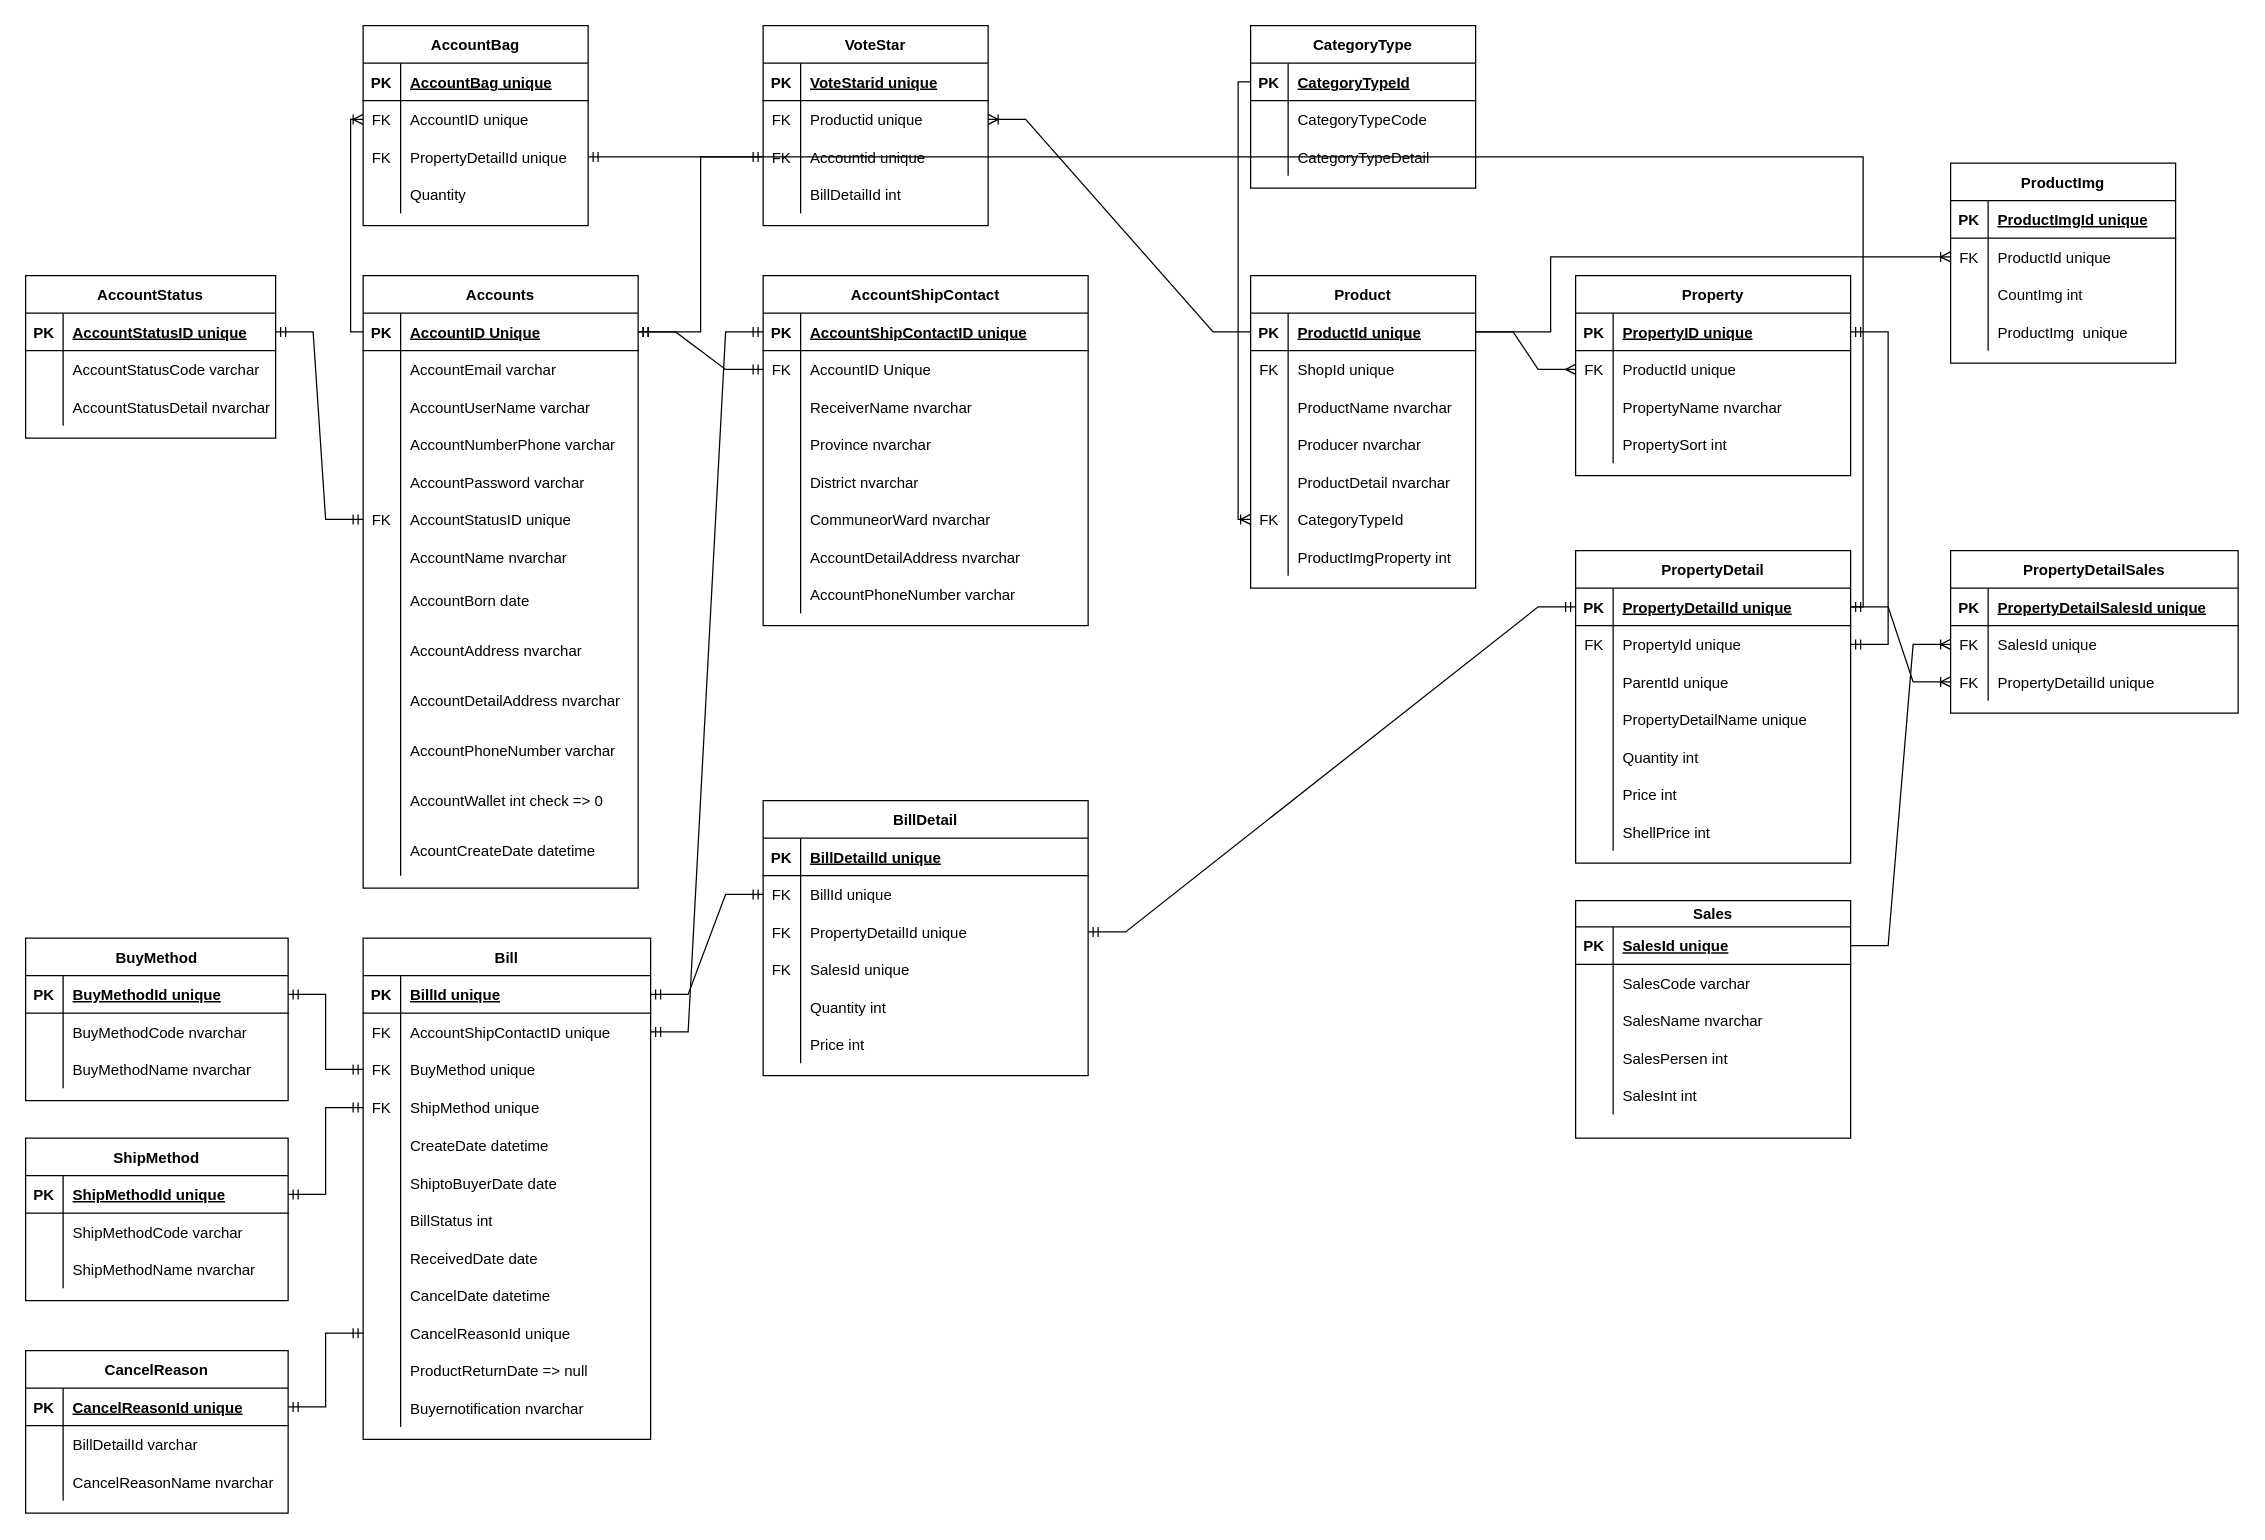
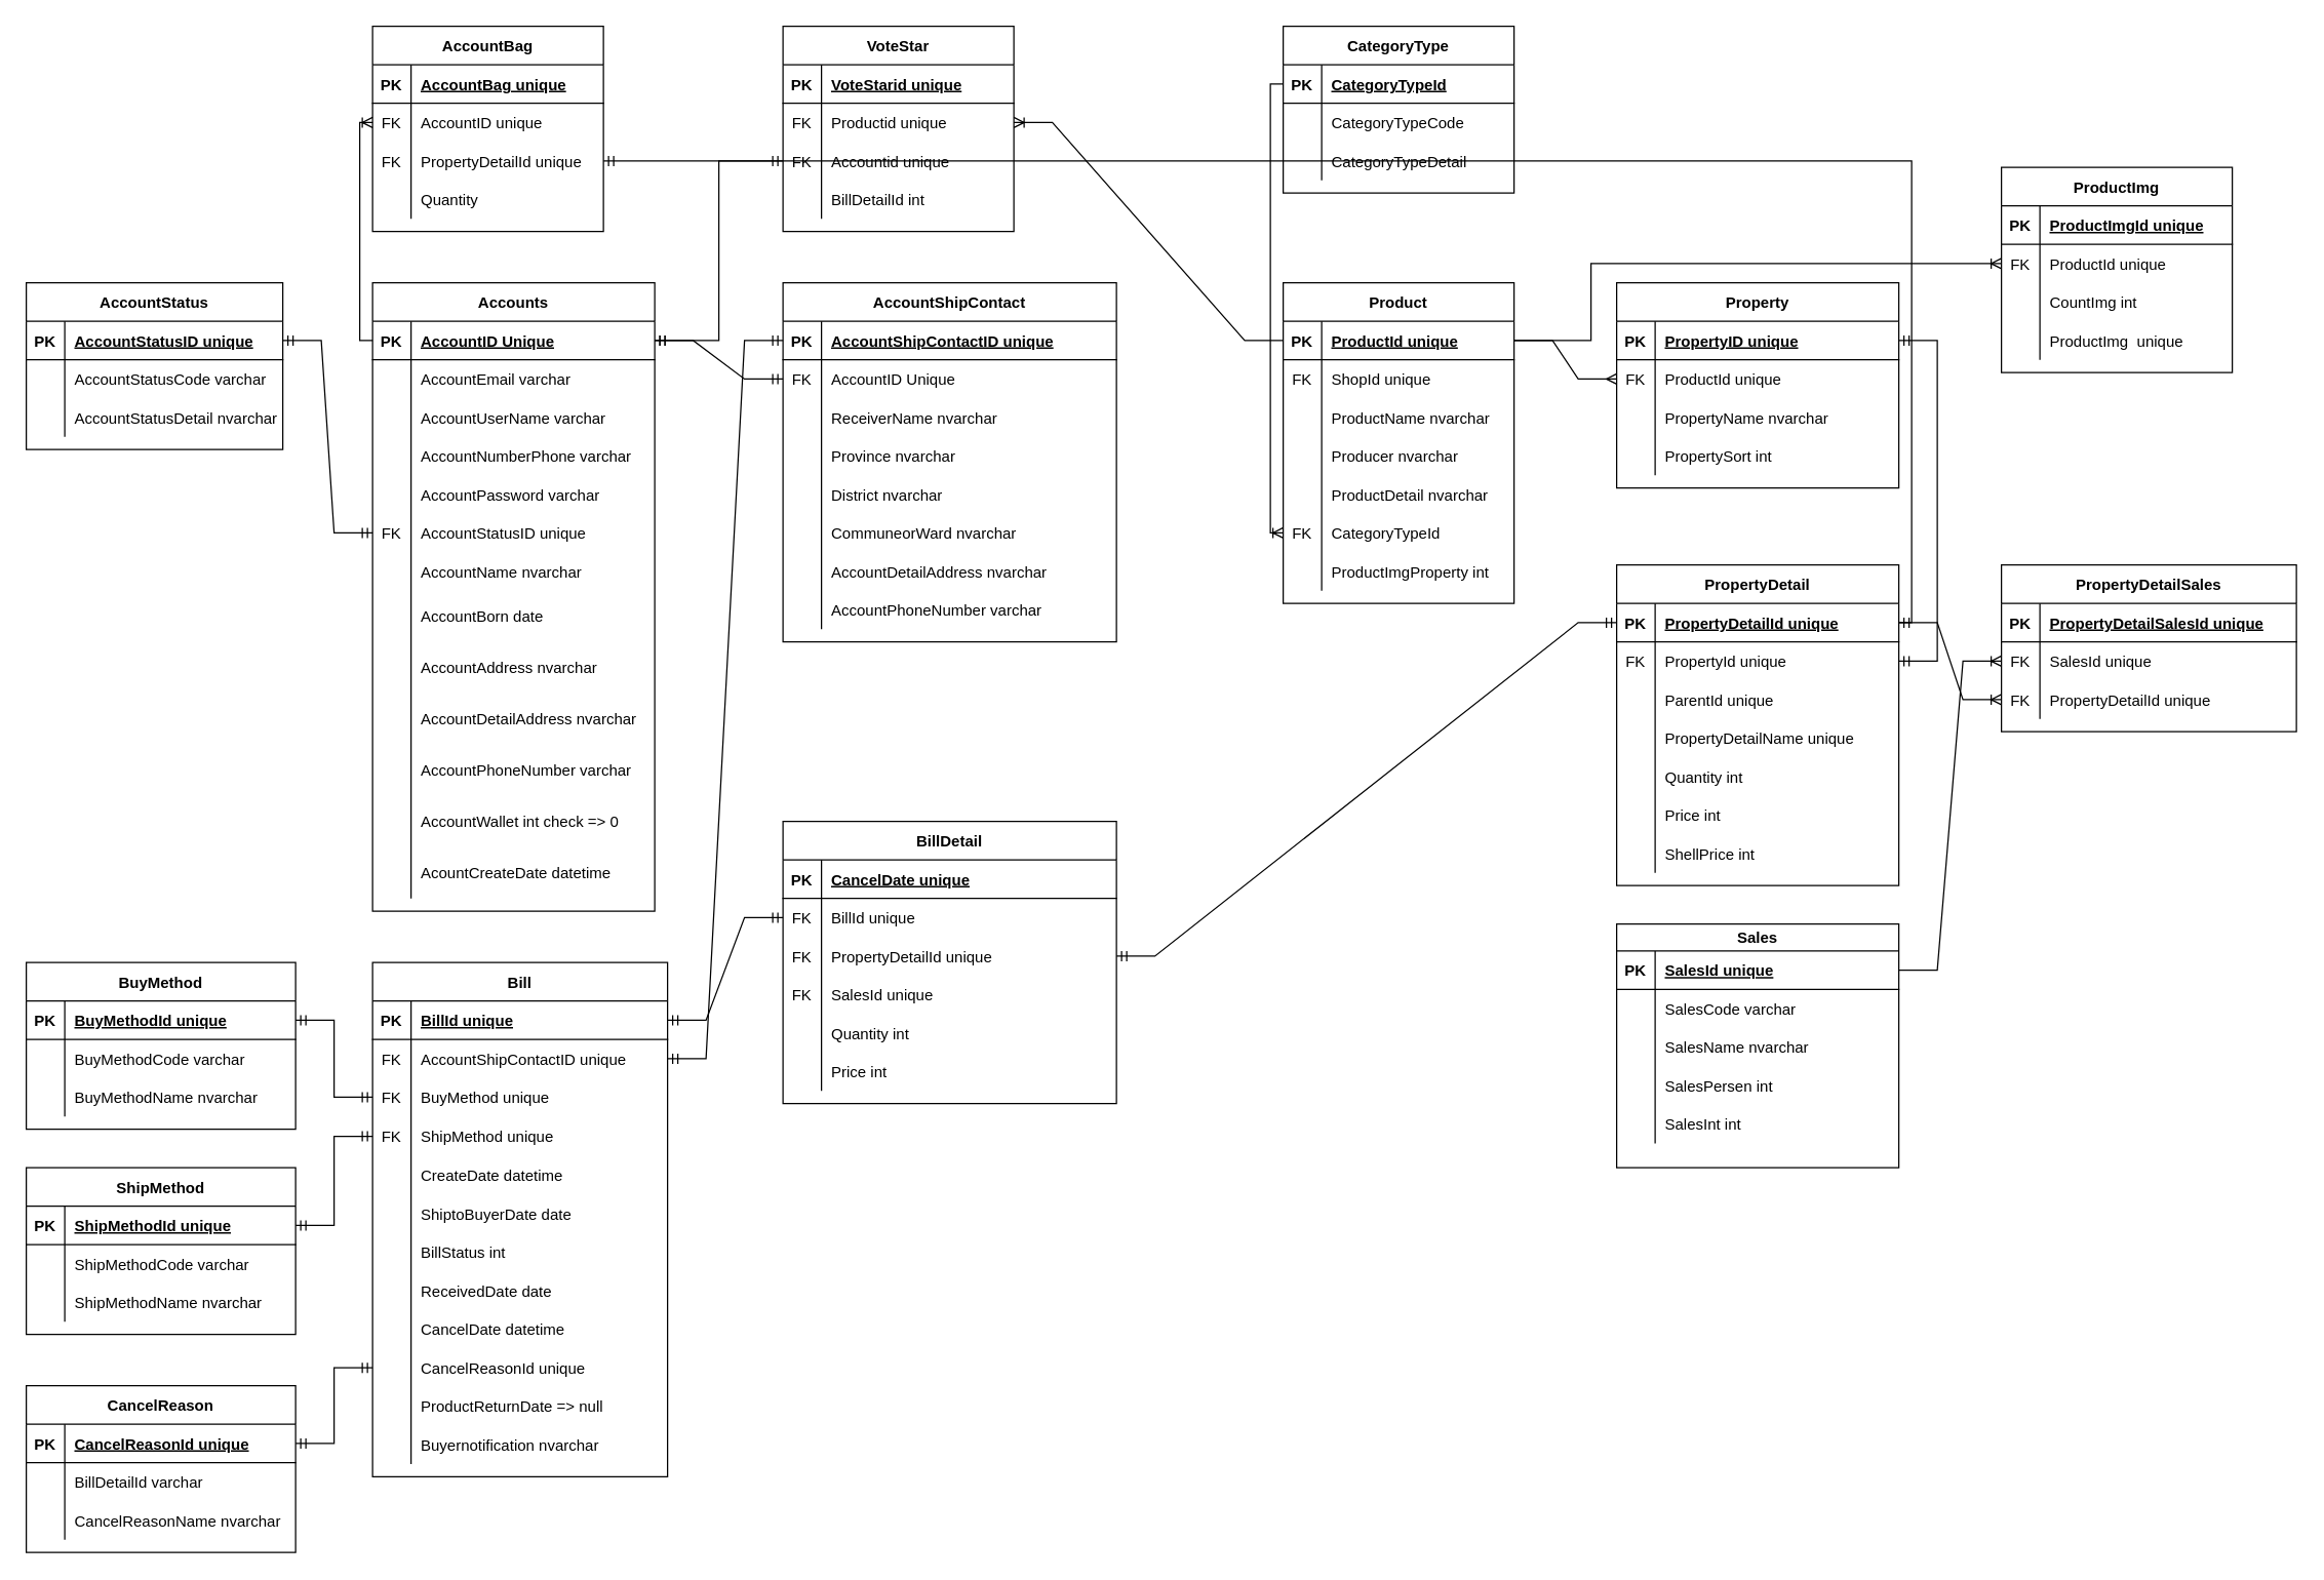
- <mxCell id="209" value="BillDetailId unique" style="shape=partialRectangle;connectable=0;fillColor=none;top=0;left=0;bottom=0;right=0;align=left;spacingLeft=6;fontStyle=5;overflow=hidden;" parent="207" vertex="1"><mxGeometry x="30" width="230" height="30" as="geometry"><mxRectangle width="230" height="30" as="alternateBounds" /></mxGeometry></mxCell>
+ <mxCell id="209" value="CancelDate unique" style="shape=partialRectangle;connectable=0;fillColor=none;top=0;left=0;bottom=0;right=0;align=left;spacingLeft=6;fontStyle=5;overflow=hidden;" parent="207" vertex="1"><mxGeometry x="30" width="230" height="30" as="geometry"><mxRectangle width="230" height="30" as="alternateBounds" /></mxGeometry></mxCell>
- <mxCell id="180" value="BuyMethodCode nvarchar" style="shape=partialRectangle;connectable=0;fillColor=none;top=0;left=0;bottom=0;right=0;align=left;spacingLeft=6;overflow=hidden;" parent="178" vertex="1"><mxGeometry x="30" width="180" height="30" as="geometry"><mxRectangle width="180" height="30" as="alternateBounds" /></mxGeometry></mxCell>
+ <mxCell id="180" value="BuyMethodCode varchar" style="shape=partialRectangle;connectable=0;fillColor=none;top=0;left=0;bottom=0;right=0;align=left;spacingLeft=6;overflow=hidden;" parent="178" vertex="1"><mxGeometry x="30" width="180" height="30" as="geometry"><mxRectangle width="180" height="30" as="alternateBounds" /></mxGeometry></mxCell>
